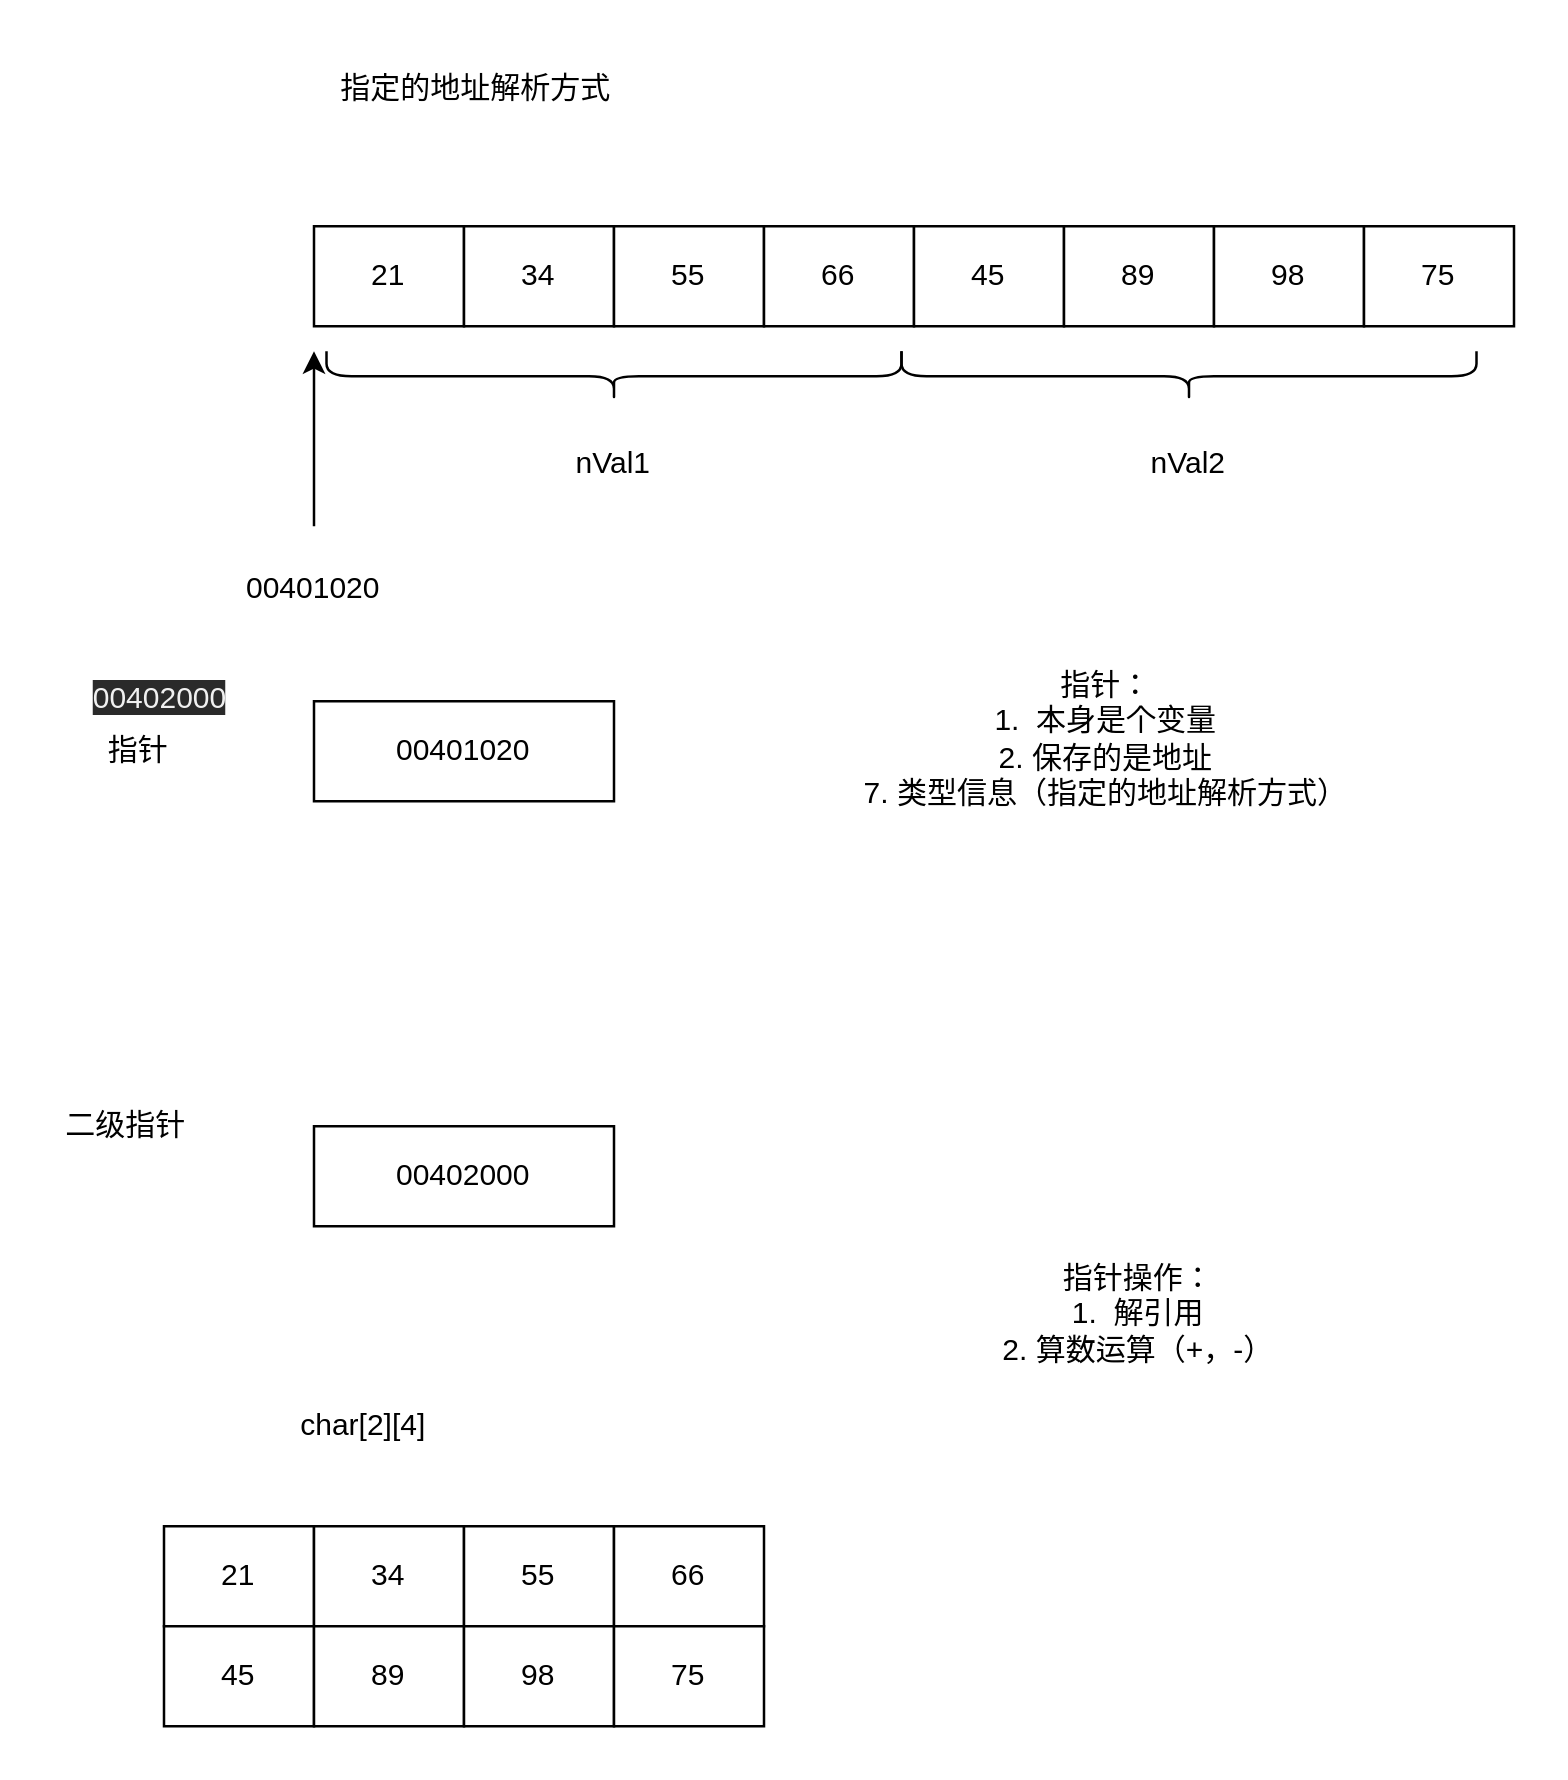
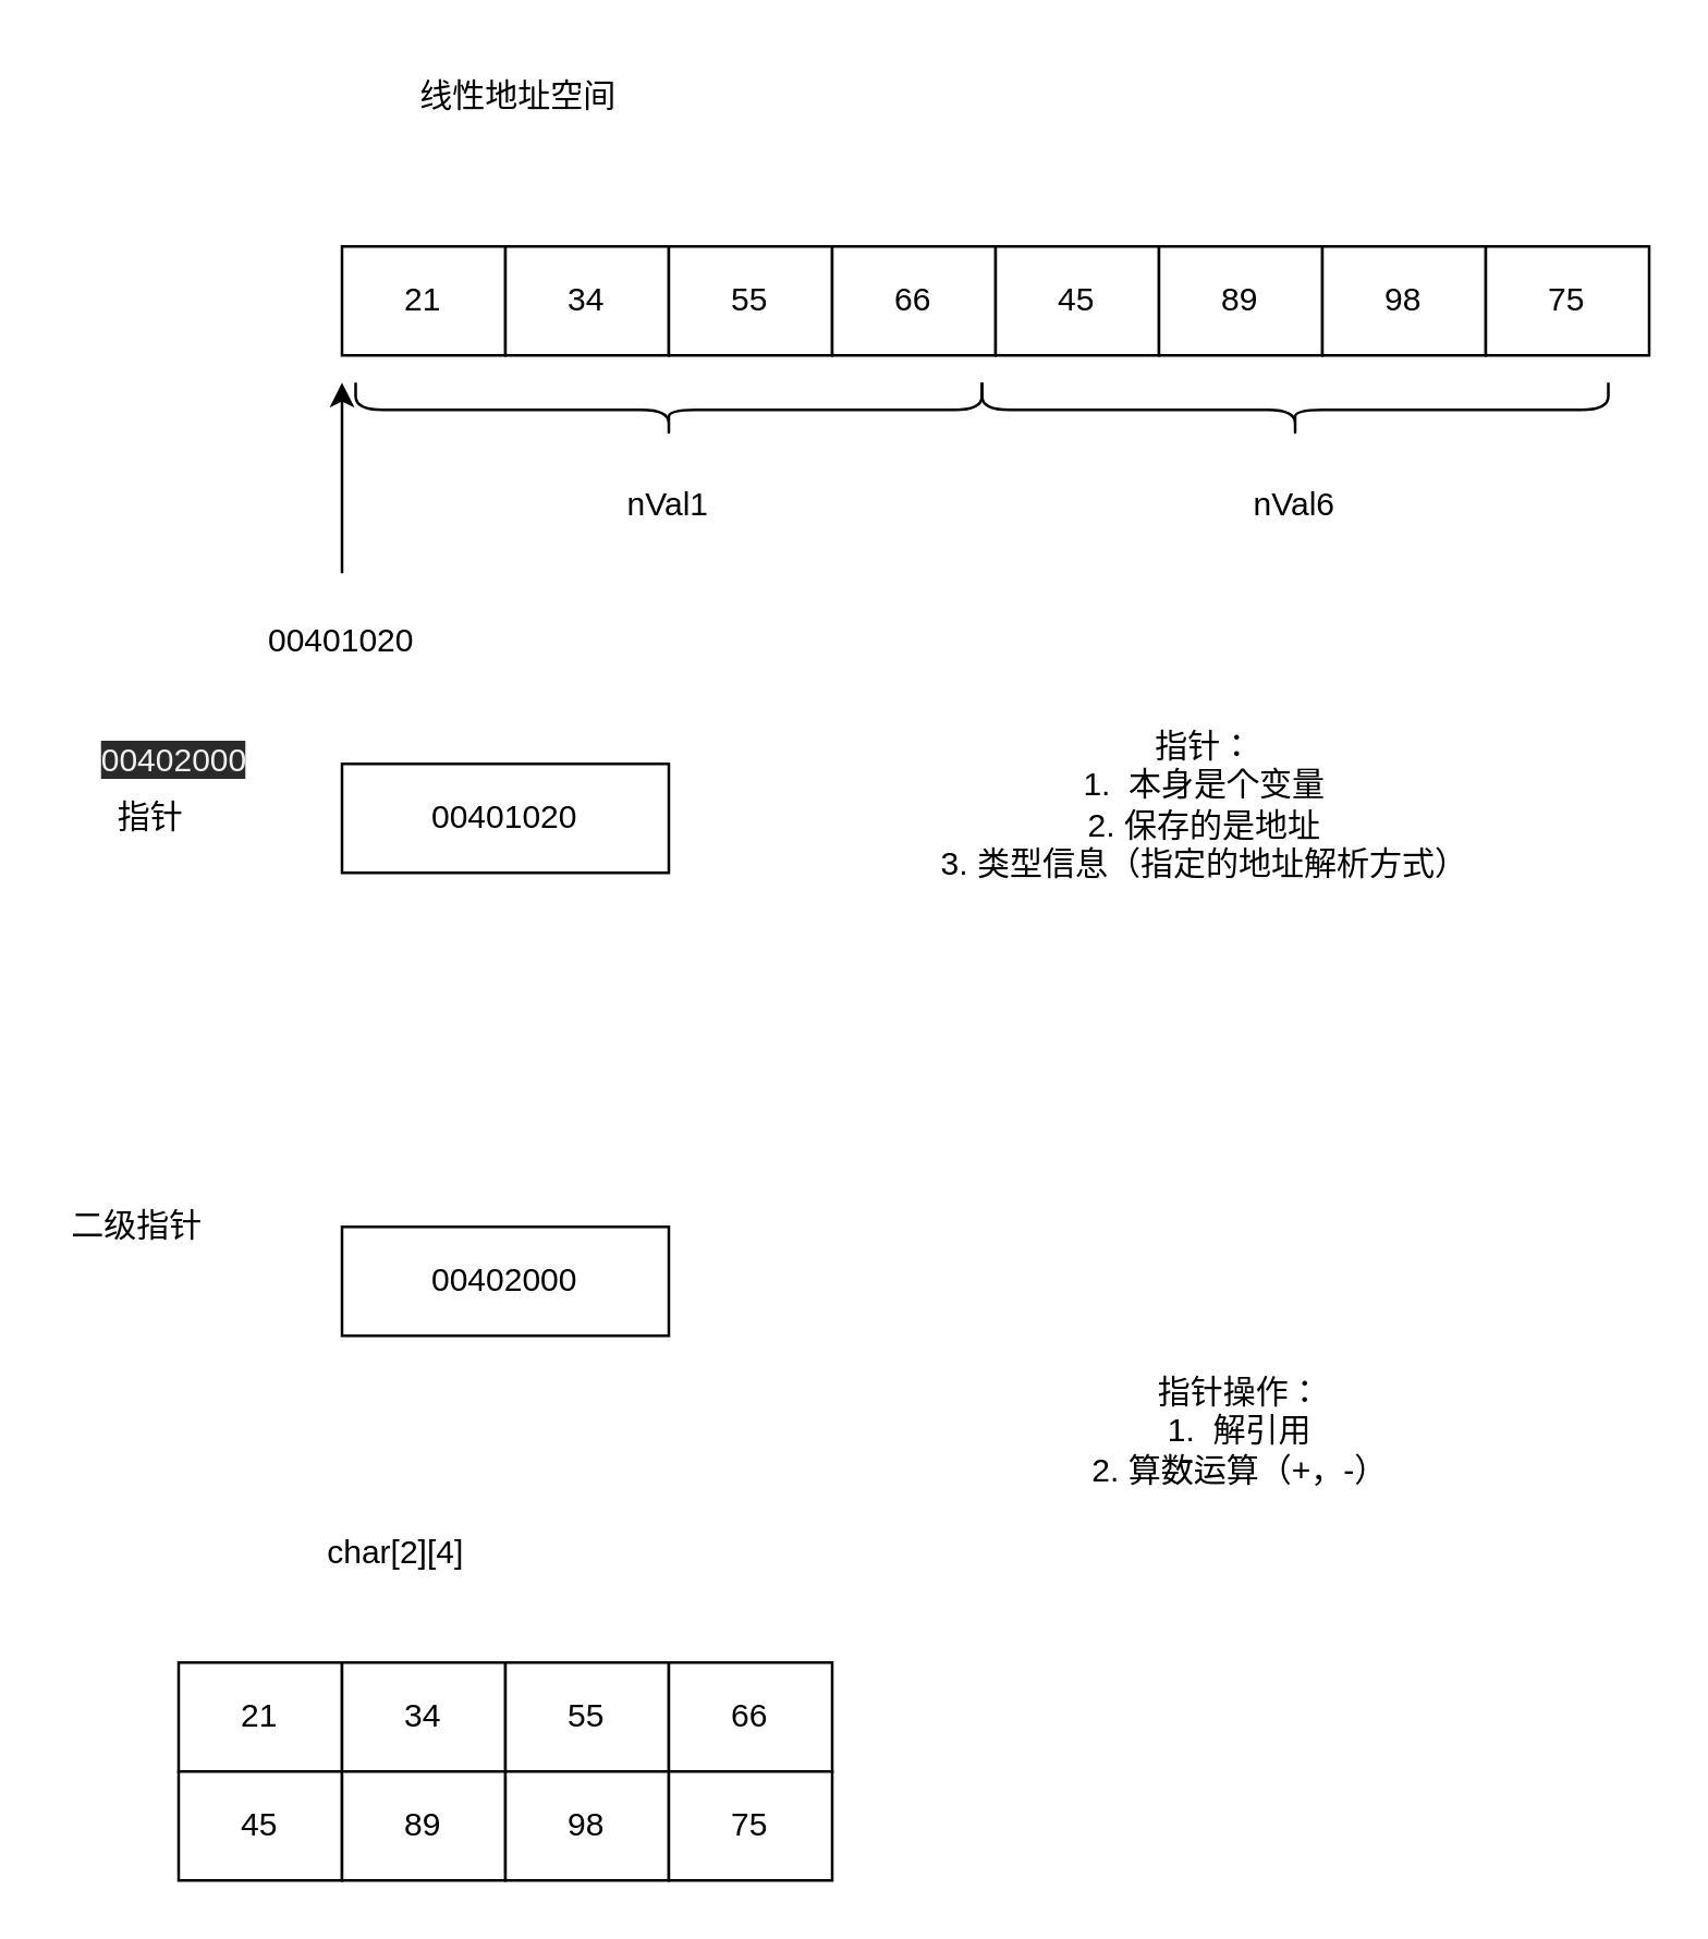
- <mxCell id="9" value="指定的地址解析方式" style="text;html=1;strokeColor=none;fillColor=none;align=center;verticalAlign=middle;whiteSpace=wrap;rounded=0;" vertex="1" parent="1"><mxGeometry x="85" y="20" width="210" height="30" as="geometry" /></mxCell>
+ <mxCell id="9" value="线性地址空间" style="text;html=1;strokeColor=none;fillColor=none;align=center;verticalAlign=middle;whiteSpace=wrap;rounded=0;" vertex="1" parent="1"><mxGeometry x="85" y="20" width="210" height="30" as="geometry" /></mxCell>
- <mxCell id="19" value="nVal2" style="text;html=1;strokeColor=none;fillColor=none;align=center;verticalAlign=middle;whiteSpace=wrap;rounded=0;" vertex="1" parent="1"><mxGeometry x="445" y="170" width="60" height="30" as="geometry" /></mxCell>
+ <mxCell id="19" value="nVal6" style="text;html=1;strokeColor=none;fillColor=none;align=center;verticalAlign=middle;whiteSpace=wrap;rounded=0;" vertex="1" parent="1"><mxGeometry x="445" y="170" width="60" height="30" as="geometry" /></mxCell>
- <mxCell id="17" value="指针：&lt;br&gt;1.&amp;nbsp; 本身是个变量&lt;br&gt;2. 保存的是地址&lt;br&gt;7. 类型信息（指定的地址解析方式）" style="text;html=1;strokeColor=none;fillColor=none;align=center;verticalAlign=middle;whiteSpace=wrap;rounded=0;" vertex="1" parent="1"><mxGeometry x="339" y="280" width="206" height="30" as="geometry" /></mxCell>
+ <mxCell id="17" value="指针：&lt;br&gt;1.&amp;nbsp; 本身是个变量&lt;br&gt;2. 保存的是地址&lt;br&gt;3. 类型信息（指定的地址解析方式）" style="text;html=1;strokeColor=none;fillColor=none;align=center;verticalAlign=middle;whiteSpace=wrap;rounded=0;" vertex="1" parent="1"><mxGeometry x="339" y="280" width="206" height="30" as="geometry" /></mxCell>
